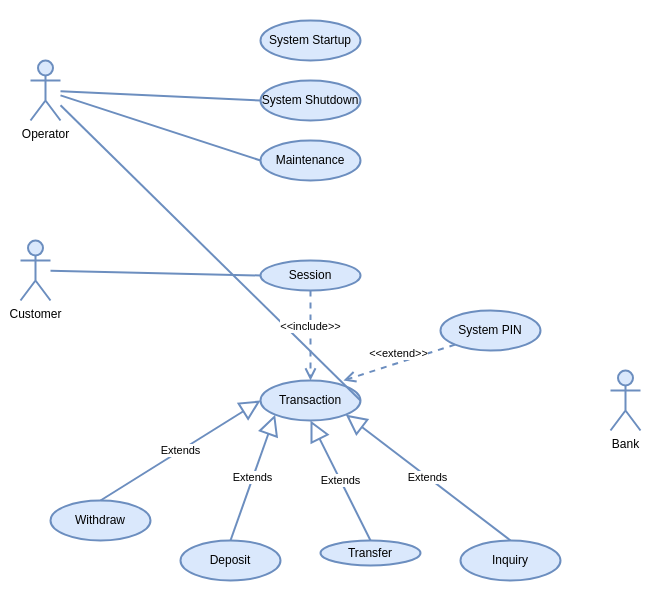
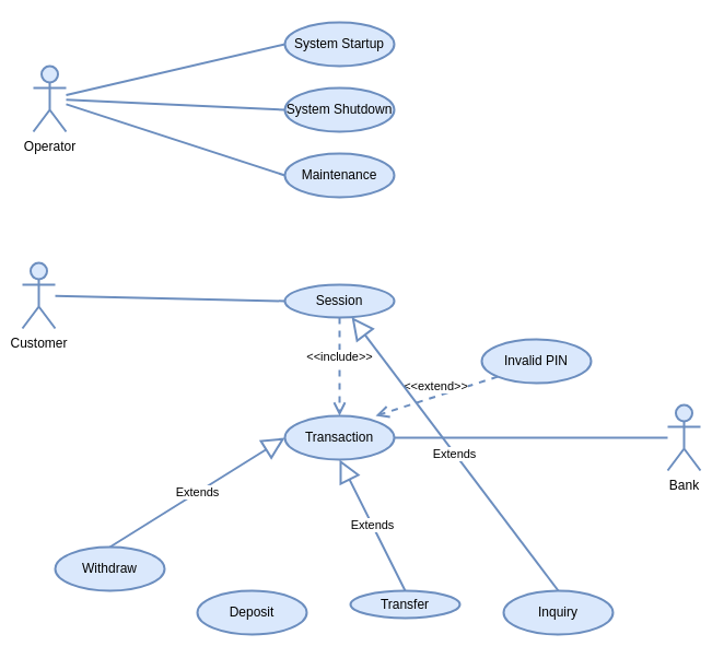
+ <mxCell id="15" value="" style="endArrow=none;html=1;rounded=0;exitX=0;exitY=0.5;exitDx=0;exitDy=0;fillColor=#dae8fc;strokeColor=#6c8ebf;strokeWidth=2;" edge="1" parent="1" source="5" target="2"><mxGeometry relative="1" as="geometry"><mxPoint x="240" y="380" as="sourcePoint" /><mxPoint x="400" y="380" as="targetPoint" /></mxGeometry></mxCell>
- <mxCell id="19" value="" style="endArrow=none;html=1;rounded=0;exitX=1;exitY=0.5;exitDx=0;exitDy=0;fillColor=#dae8fc;strokeColor=#6c8ebf;strokeWidth=2;" edge="1" parent="1" source="10" target="2"><mxGeometry relative="1" as="geometry"><mxPoint x="240" y="380" as="sourcePoint" /><mxPoint x="400" y="380" as="targetPoint" /></mxGeometry></mxCell>
+ <mxCell id="19" value="" style="endArrow=none;html=1;rounded=0;exitX=1;exitY=0.5;exitDx=0;exitDy=0;fillColor=#dae8fc;strokeColor=#6c8ebf;strokeWidth=2;" edge="1" parent="1" source="10" target="4"><mxGeometry relative="1" as="geometry"><mxPoint x="240" y="380" as="sourcePoint" /><mxPoint x="400" y="380" as="targetPoint" /></mxGeometry></mxCell>
- <mxCell id="9" value="System PIN" style="ellipse;whiteSpace=wrap;html=1;align=center;fillColor=#dae8fc;strokeColor=#6c8ebf;strokeWidth=2;" vertex="1" parent="1"><mxGeometry x="440" y="310" width="100" height="40" as="geometry" /></mxCell>
+ <mxCell id="9" value="Invalid PIN" style="ellipse;whiteSpace=wrap;html=1;align=center;fillColor=#dae8fc;strokeColor=#6c8ebf;strokeWidth=2;" vertex="1" parent="1"><mxGeometry x="440" y="310" width="100" height="40" as="geometry" /></mxCell>
- <mxCell id="25" value="Extends" style="endArrow=block;endSize=16;endFill=0;html=1;rounded=0;exitX=0.5;exitY=0;exitDx=0;exitDy=0;entryX=1;entryY=1;entryDx=0;entryDy=0;fillColor=#dae8fc;strokeColor=#6c8ebf;strokeWidth=2;" edge="1" parent="1" source="14" target="10"><mxGeometry width="160" relative="1" as="geometry"><mxPoint x="240" y="380" as="sourcePoint" /><mxPoint x="400" y="380" as="targetPoint" /></mxGeometry></mxCell>
+ <mxCell id="25" value="Extends" style="endArrow=block;endSize=16;endFill=0;html=1;rounded=0;exitX=0.5;exitY=0;exitDx=0;exitDy=0;fillColor=#dae8fc;strokeColor=#6c8ebf;strokeWidth=2;" edge="1" parent="1" source="14" target="8"><mxGeometry width="160" relative="1" as="geometry"><mxPoint x="240" y="380" as="sourcePoint" /><mxPoint x="400" y="380" as="targetPoint" /></mxGeometry></mxCell>
- <mxCell id="23" value="Extends" style="endArrow=block;endSize=16;endFill=0;html=1;rounded=0;exitX=0.5;exitY=0;exitDx=0;exitDy=0;entryX=0;entryY=1;entryDx=0;entryDy=0;fillColor=#dae8fc;strokeColor=#6c8ebf;strokeWidth=2;" edge="1" parent="1" source="12" target="10"><mxGeometry width="160" relative="1" as="geometry"><mxPoint x="240" y="380" as="sourcePoint" /><mxPoint x="400" y="380" as="targetPoint" /></mxGeometry></mxCell>
